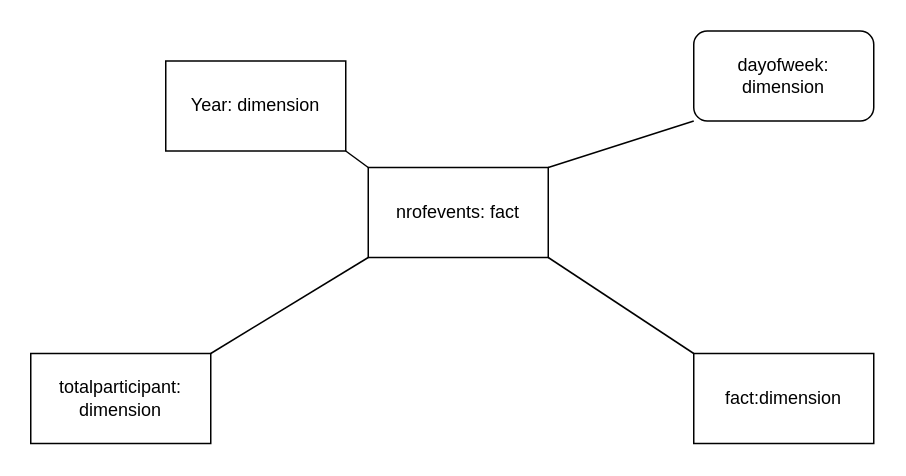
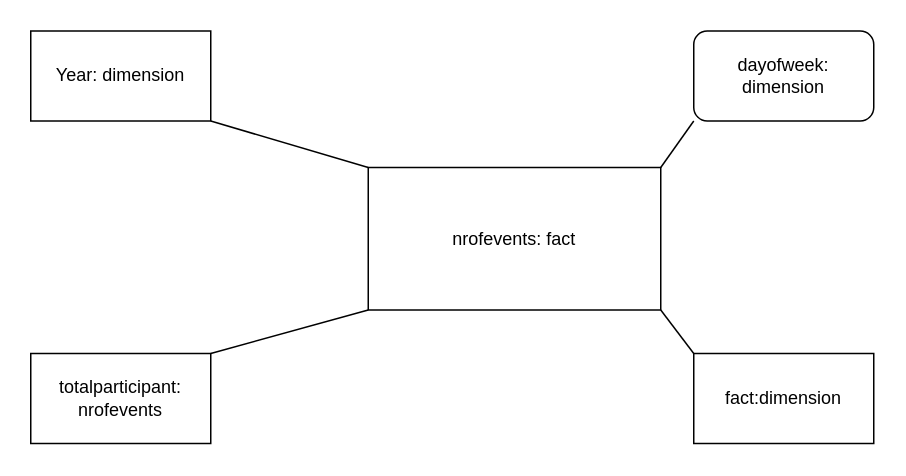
- <mxCell id="2" value="Year: dimension" style="rounded=0;whiteSpace=wrap;html=1;" parent="1" vertex="1"><mxGeometry x="110" y="40" width="120" height="60" as="geometry" /></mxCell>
+ <mxCell id="2" value="Year: dimension" style="rounded=0;whiteSpace=wrap;html=1;" parent="1" vertex="1"><mxGeometry x="20" y="20" width="120" height="60" as="geometry" /></mxCell>
- <mxCell id="6" value="nrofevents: fact" style="rounded=0;whiteSpace=wrap;html=1;" parent="1" vertex="1"><mxGeometry x="245" y="111" width="120" height="60" as="geometry" /></mxCell>
+ <mxCell id="6" value="nrofevents: fact" style="rounded=0;whiteSpace=wrap;html=1;" parent="1" vertex="1"><mxGeometry x="245" y="111" width="195" height="95" as="geometry" /></mxCell>
- <mxCell id="4" value="totalparticipant: dimension" style="rounded=0;whiteSpace=wrap;html=1;" parent="1" vertex="1"><mxGeometry x="20" y="235" width="120" height="60" as="geometry" /></mxCell>
+ <mxCell id="4" value="totalparticipant: nrofevents" style="rounded=0;whiteSpace=wrap;html=1;" parent="1" vertex="1"><mxGeometry x="20" y="235" width="120" height="60" as="geometry" /></mxCell>
